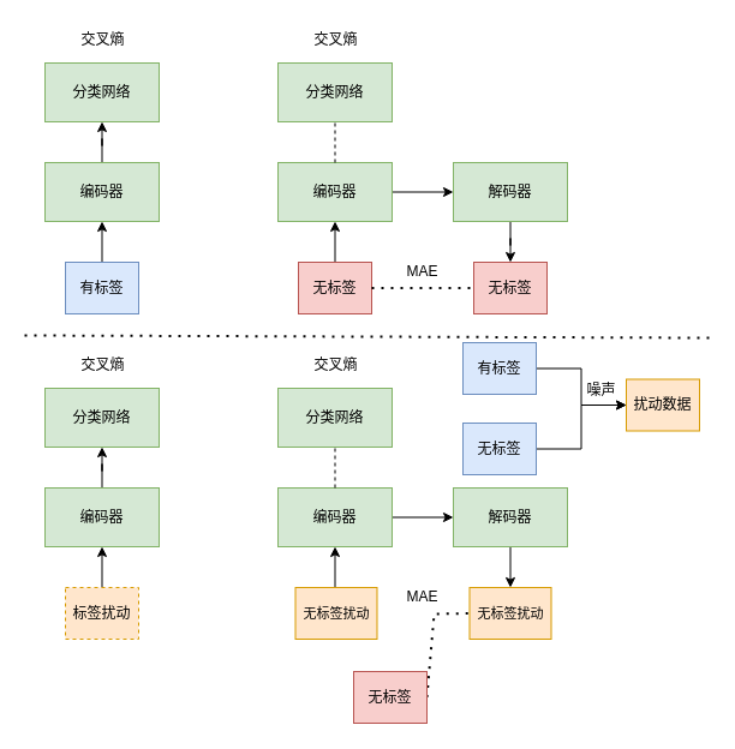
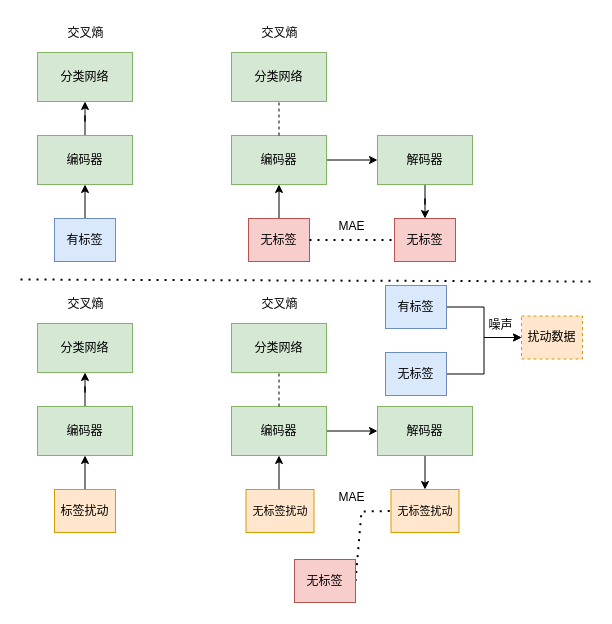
- <mxCell id="20" value="扰动数据" style="rounded=0;whiteSpace=wrap;html=1;fillColor=#ffe6cc;strokeColor=#d79b00;" parent="1" vertex="1"><mxGeometry x="521" y="315.5" width="61" height="43" as="geometry" /></mxCell>
+ <mxCell id="20" value="扰动数据" style="rounded=0;whiteSpace=wrap;html=1;fillColor=#ffe6cc;strokeColor=#d79b00;dashed=1;" parent="1" vertex="1"><mxGeometry x="521" y="315.5" width="61" height="43" as="geometry" /></mxCell>
- <mxCell id="27" value="标签扰动" style="rounded=0;whiteSpace=wrap;html=1;fillColor=#ffe6cc;strokeColor=#d79b00;dashed=1;" parent="1" vertex="1"><mxGeometry x="54" y="489" width="61" height="43" as="geometry" /></mxCell>
+ <mxCell id="27" value="标签扰动" style="rounded=0;whiteSpace=wrap;html=1;fillColor=#ffe6cc;strokeColor=#d79b00;" parent="1" vertex="1"><mxGeometry x="54" y="489" width="61" height="43" as="geometry" /></mxCell>
